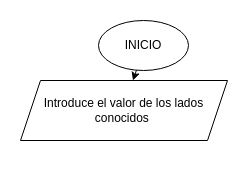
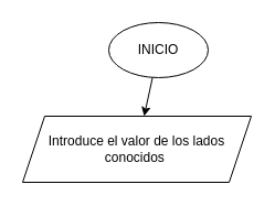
- <mxCell id="4" value="Introduce el valor de los lados conocidos&amp;nbsp;" style="shape=parallelogram;perimeter=parallelogramPerimeter;whiteSpace=wrap;html=1;fixedSize=1;" vertex="1" parent="1"><mxGeometry x="20" y="80" width="207" height="60" as="geometry" /></mxCell>
+ <mxCell id="4" value="Introduce el valor de los lados conocidos&amp;nbsp;" style="shape=parallelogram;perimeter=parallelogramPerimeter;whiteSpace=wrap;html=1;fixedSize=1;" vertex="1" parent="1"><mxGeometry x="20" y="105" width="207" height="60" as="geometry" /></mxCell>
